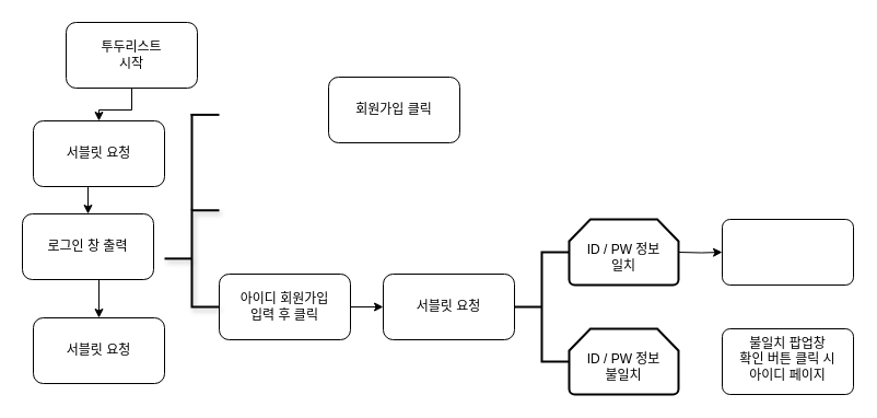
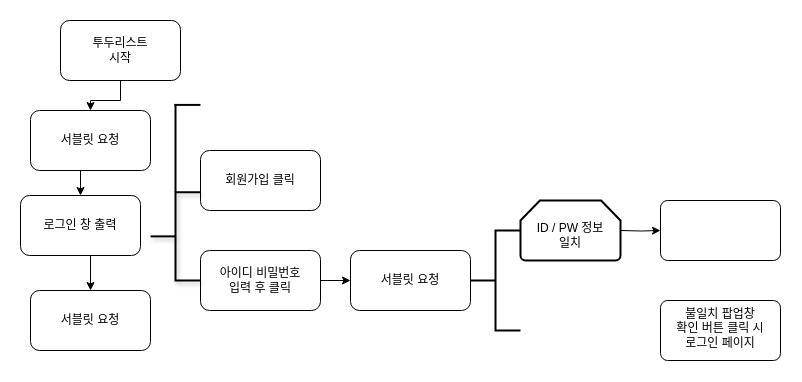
- <mxCell id="9" value="회원가입 클릭" style="rounded=1;whiteSpace=wrap;html=1;" vertex="1" parent="1"><mxGeometry x="300" y="70" width="120" height="60" as="geometry" /></mxCell>
+ <mxCell id="9" value="회원가입 클릭" style="rounded=1;whiteSpace=wrap;html=1;" vertex="1" parent="1"><mxGeometry x="200" y="150" width="120" height="60" as="geometry" /></mxCell>
- <mxCell id="11" value="아이디 회원가입&lt;br&gt;입력 후 클릭" style="rounded=1;whiteSpace=wrap;html=1;" vertex="1" parent="1"><mxGeometry x="200" y="250" width="120" height="60" as="geometry" /></mxCell>
+ <mxCell id="11" value="아이디 비밀번호&lt;br&gt;입력 후 클릭" style="rounded=1;whiteSpace=wrap;html=1;" vertex="1" parent="1"><mxGeometry x="200" y="250" width="120" height="60" as="geometry" /></mxCell>
- <mxCell id="16" value="불일치 팝업창&lt;br&gt;확인 버튼 클릭 시&lt;br&gt;아이디 페이지" style="rounded=1;whiteSpace=wrap;html=1;strokeColor=default;align=center;verticalAlign=top;arcSize=12;fontFamily=Helvetica;fontSize=12;fontColor=default;fillColor=default;" vertex="1" parent="1"><mxGeometry x="660" y="300" width="120" height="60" as="geometry" /></mxCell>
+ <mxCell id="16" value="불일치 팝업창&lt;br&gt;확인 버튼 클릭 시&lt;br&gt;로그인 페이지" style="rounded=1;whiteSpace=wrap;html=1;strokeColor=default;align=center;verticalAlign=top;arcSize=12;fontFamily=Helvetica;fontSize=12;fontColor=default;fillColor=default;" vertex="1" parent="1"><mxGeometry x="660" y="300" width="120" height="60" as="geometry" /></mxCell>
- <mxCell id="15" value="&lt;div&gt;&lt;br&gt;&lt;/div&gt;ID / PW 정보&lt;br&gt;불일치" style="strokeWidth=2;html=1;shape=mxgraph.flowchart.loop_limit;whiteSpace=wrap;strokeColor=default;align=center;verticalAlign=top;arcSize=12;fontFamily=Helvetica;fontSize=12;fontColor=default;fillColor=default;" vertex="1" parent="1"><mxGeometry x="520" y="300" width="100" height="60" as="geometry" /></mxCell>
